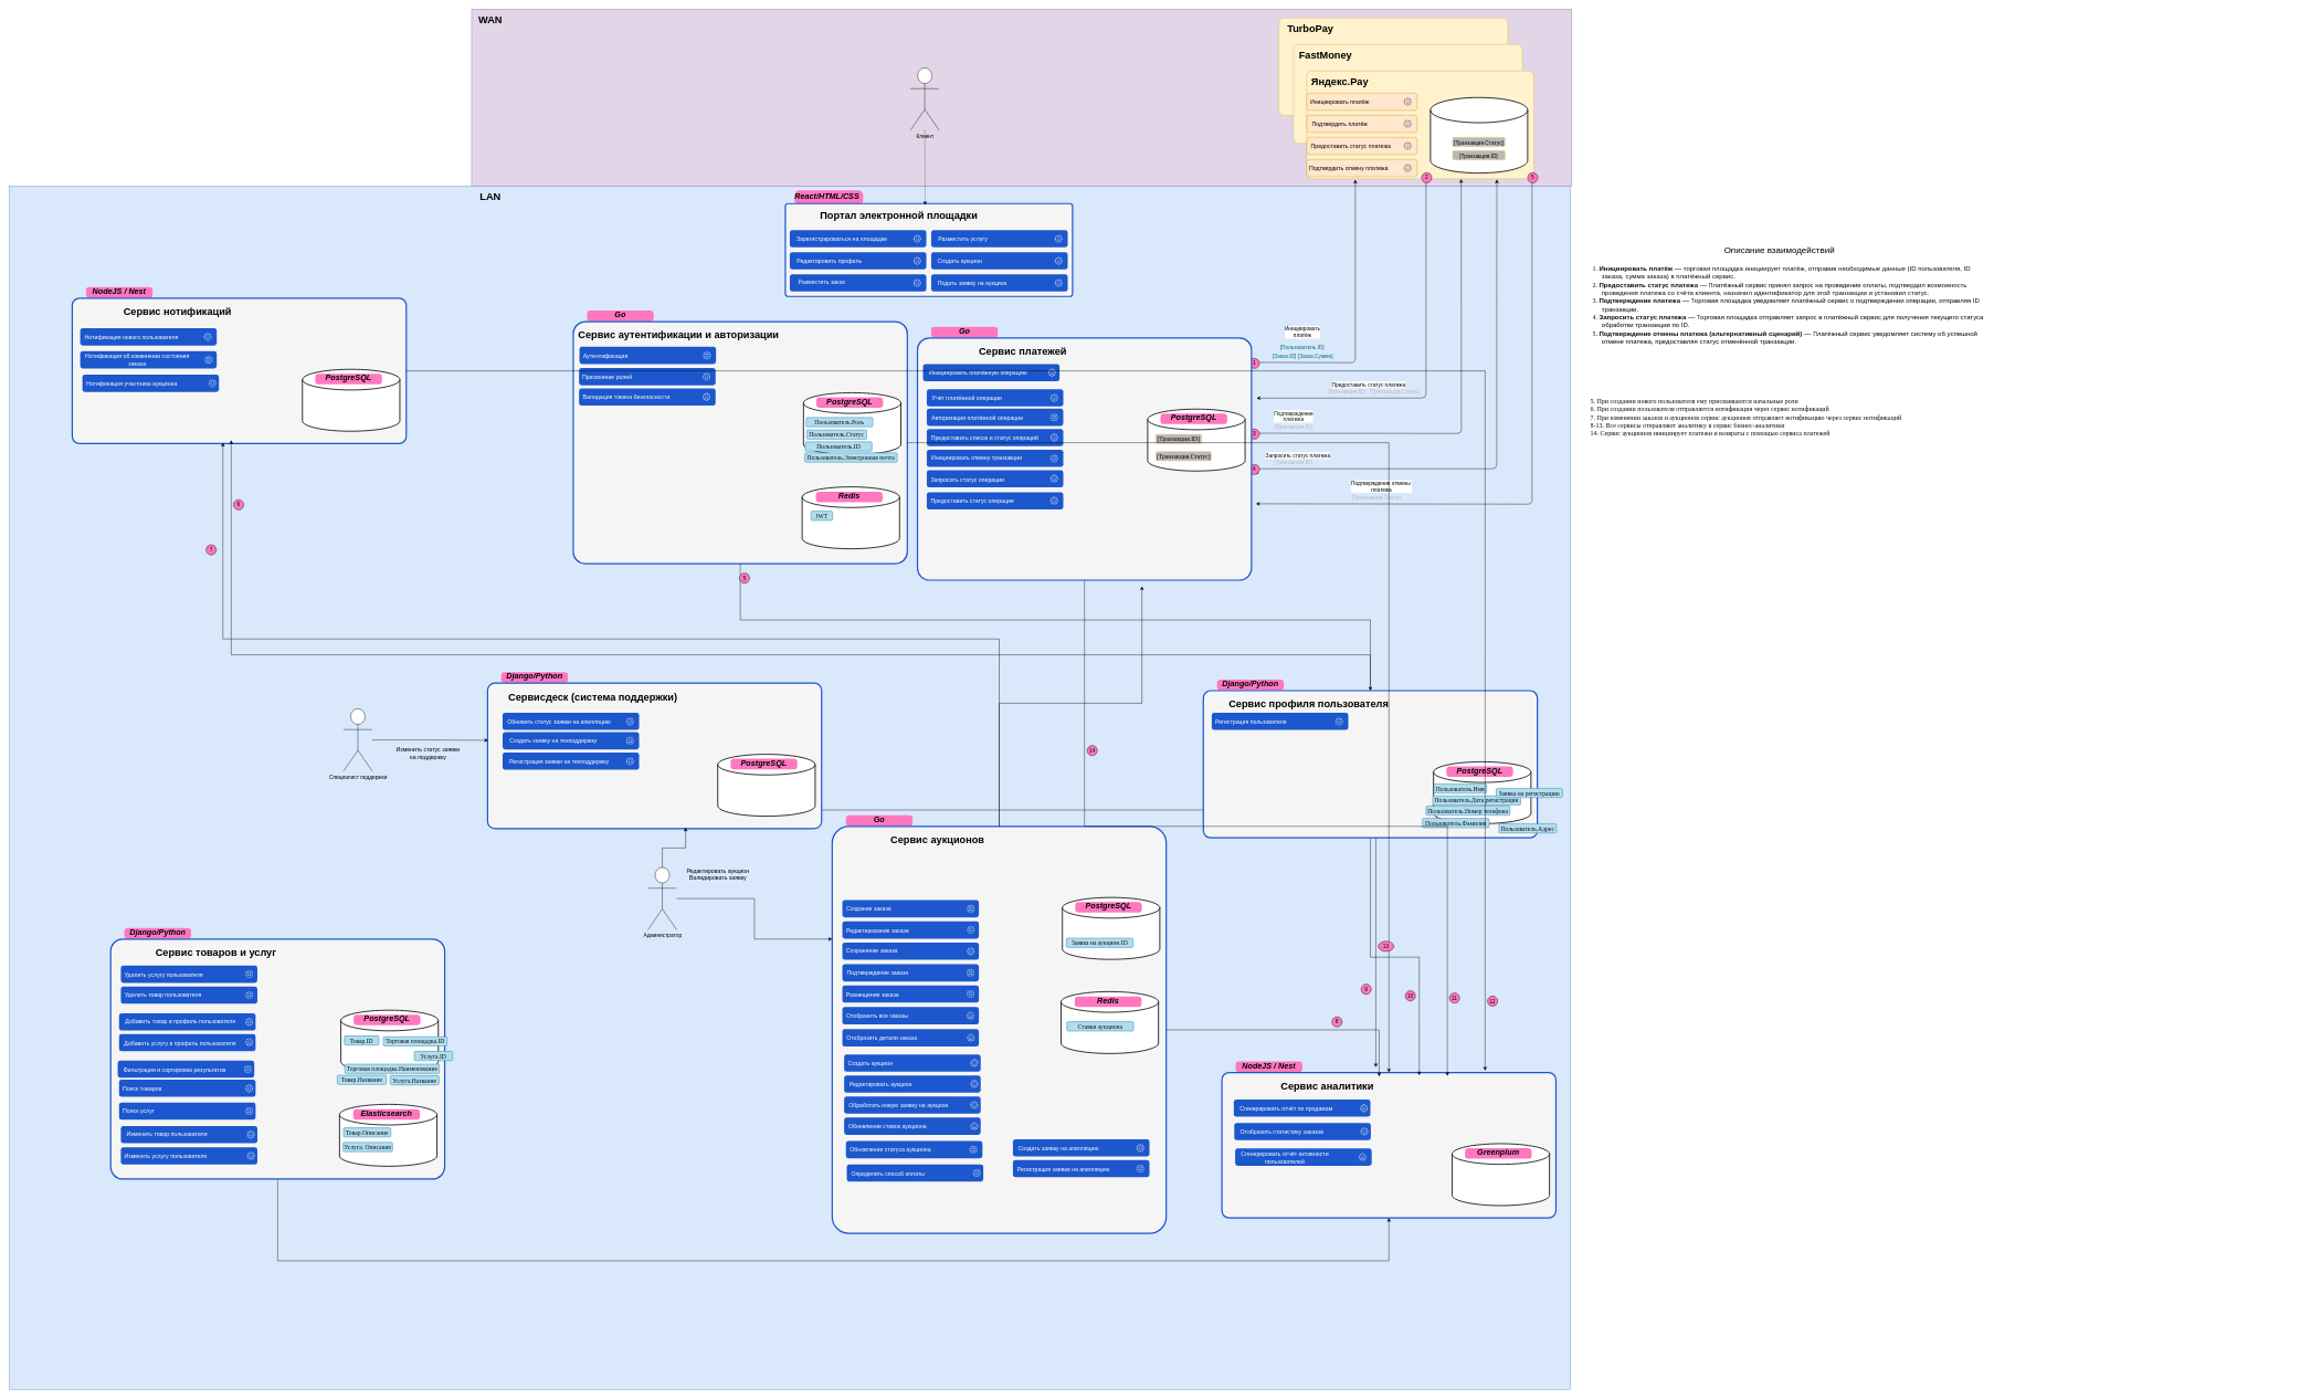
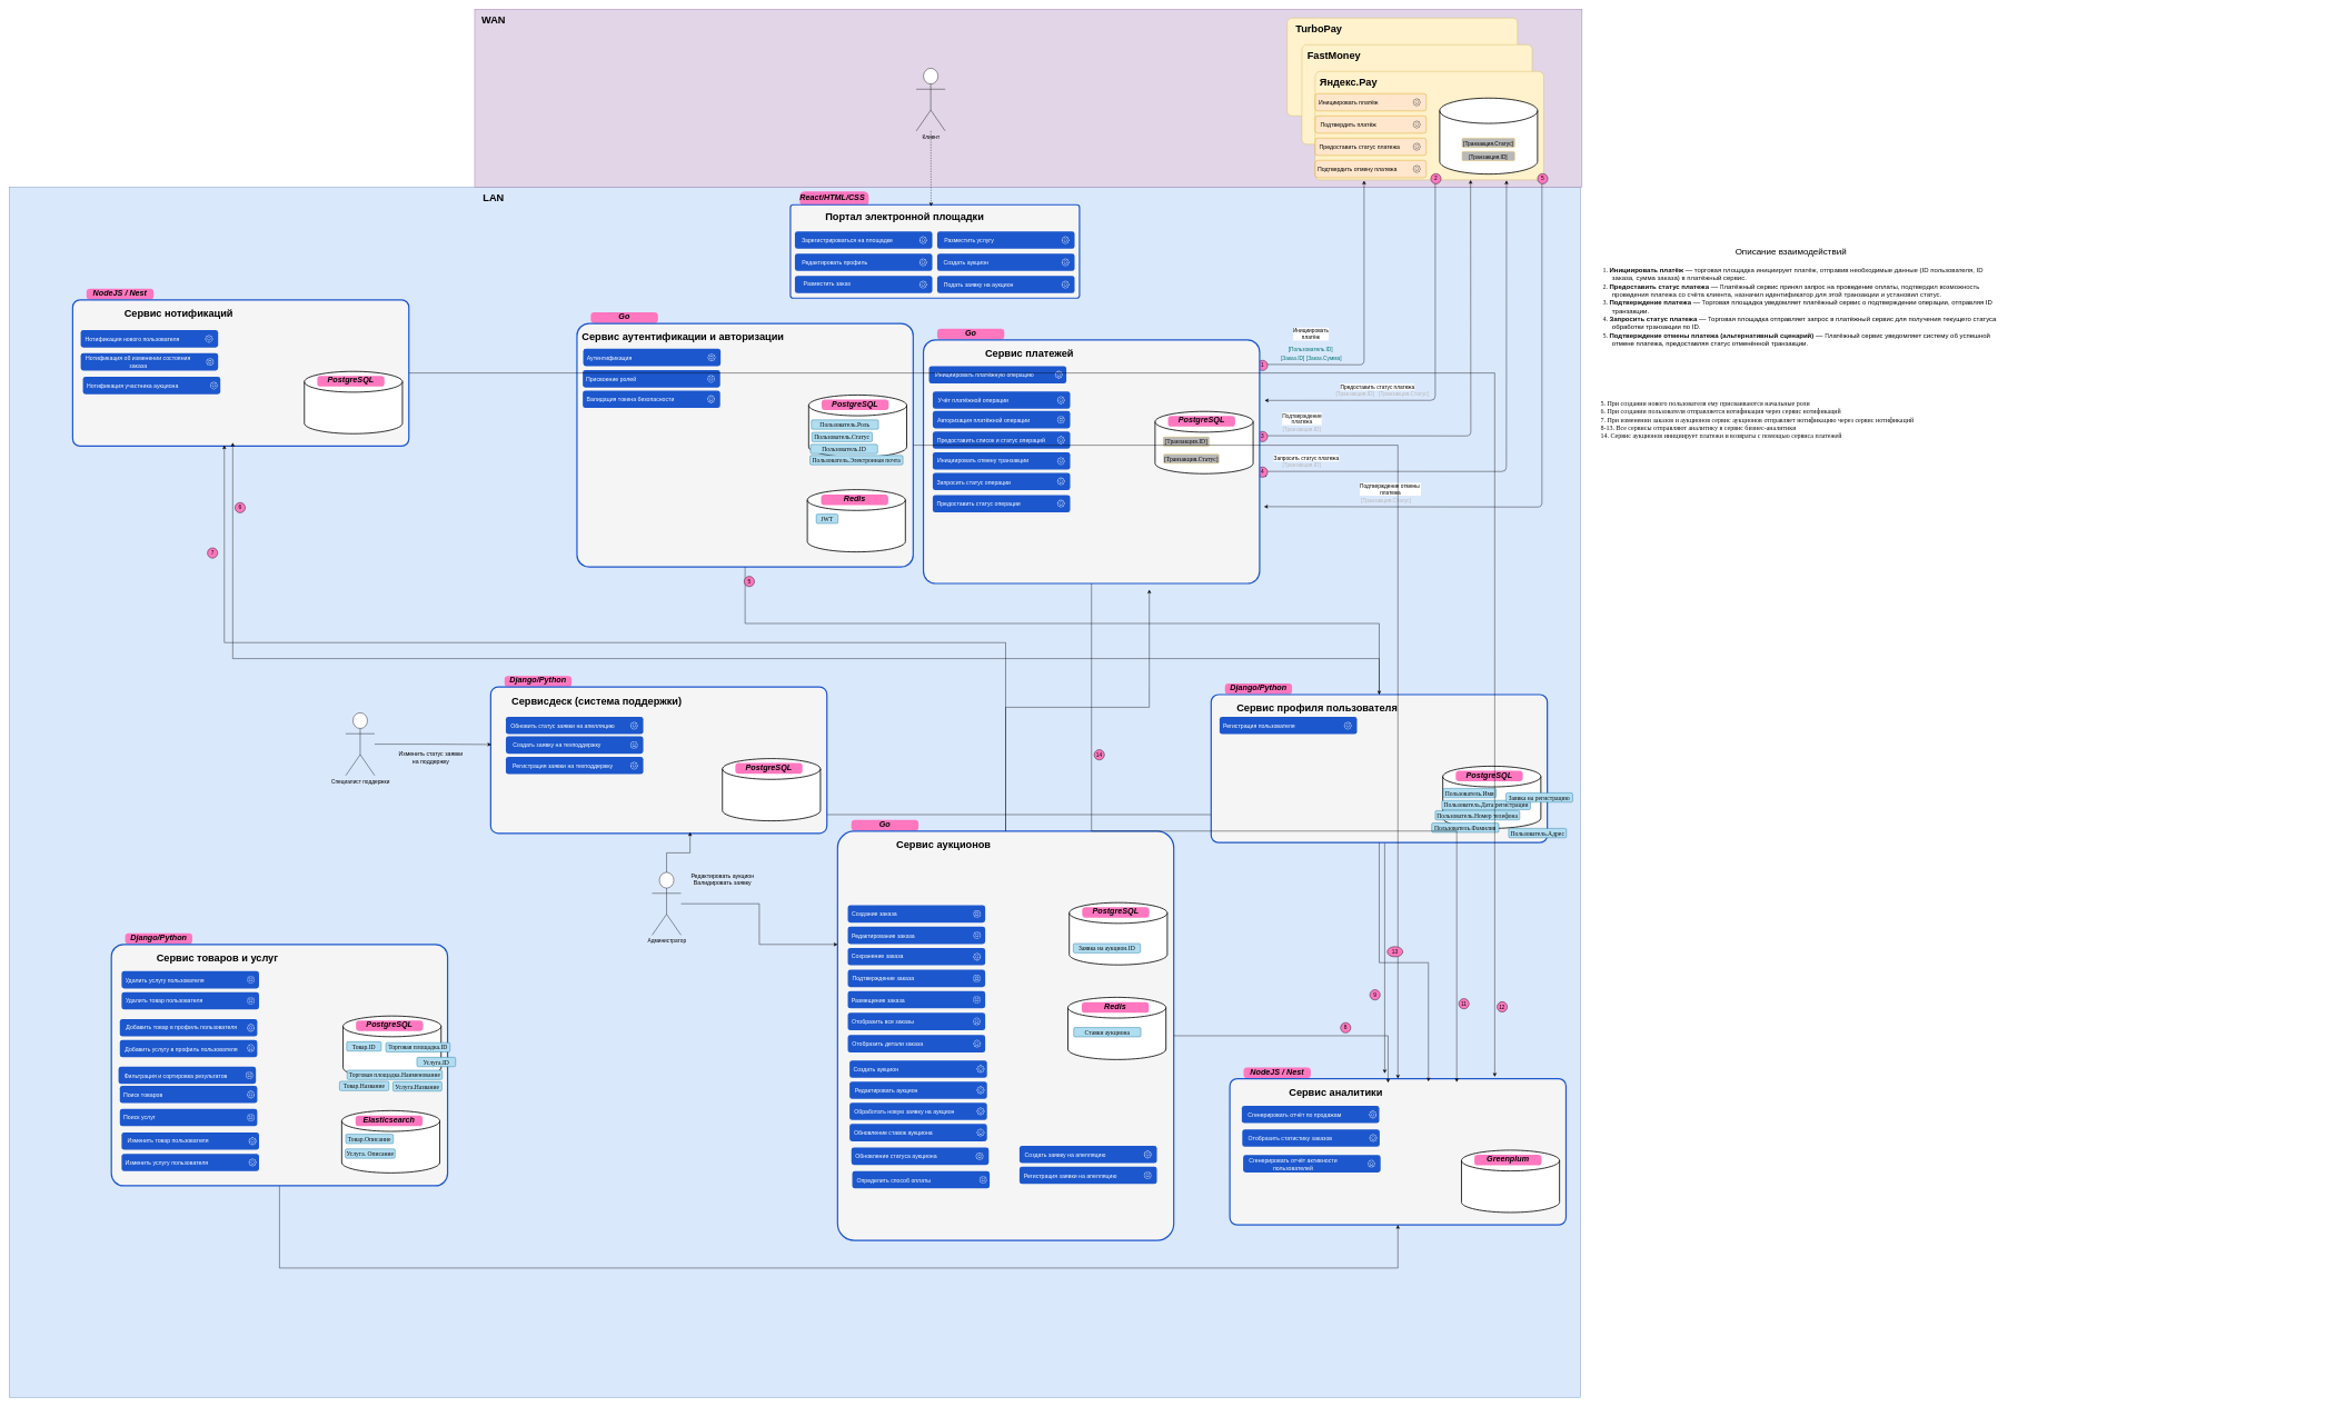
- <mxCell id="438" value="10" style="ellipse;whiteSpace=wrap;html=1;aspect=fixed;rounded=1;fillColor=#FF77BF;" vertex="1" parent="1"><mxGeometry x="3180" y="2241" width="23" height="23" as="geometry" /></mxCell>
